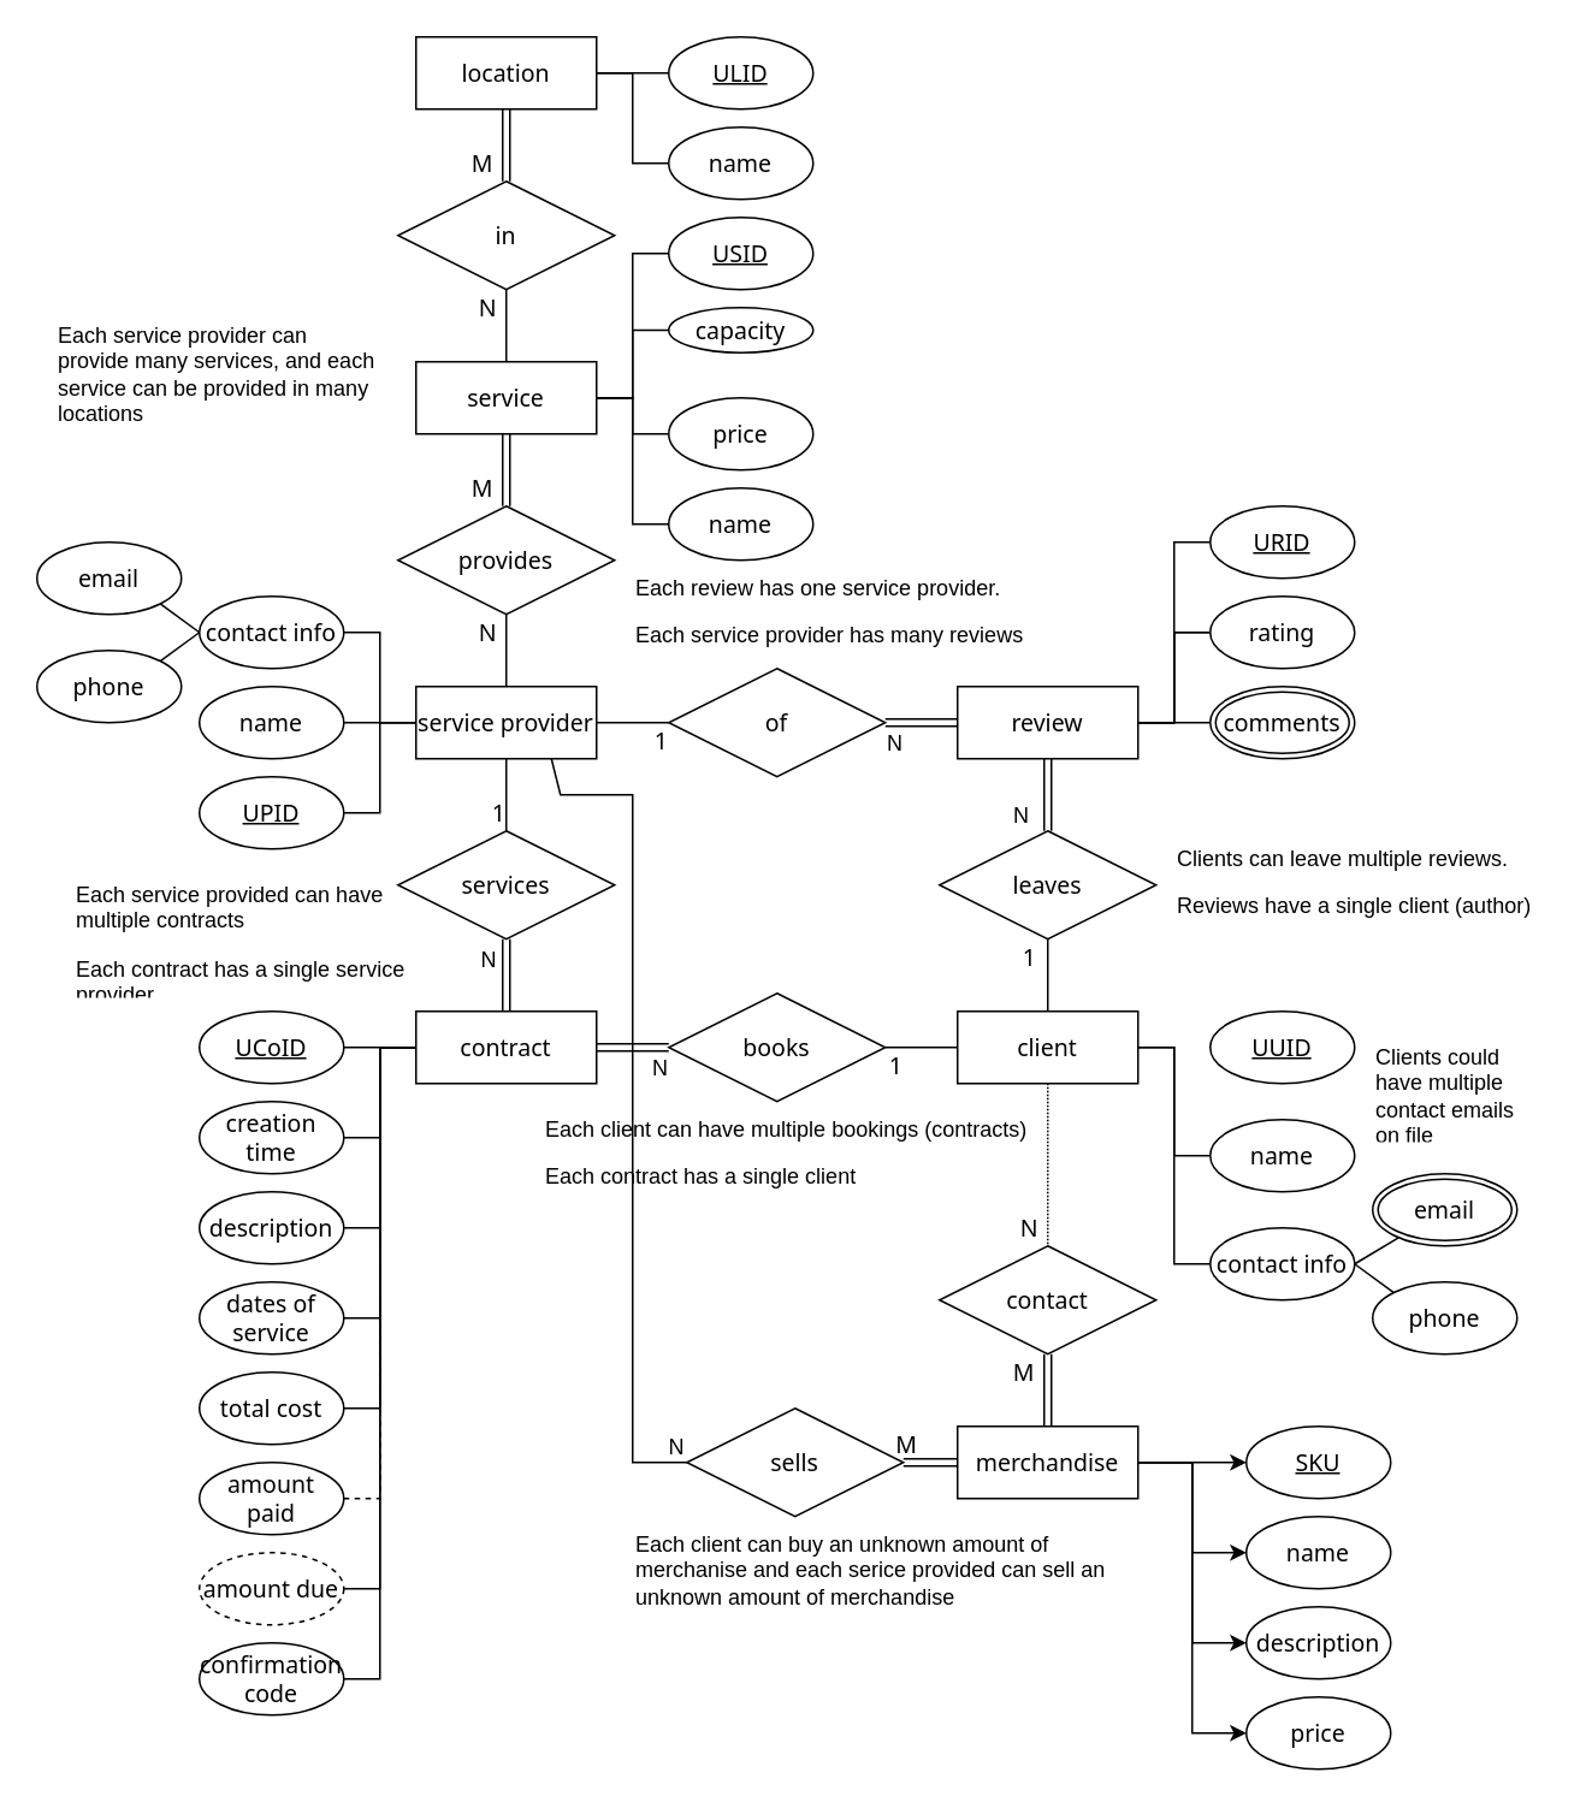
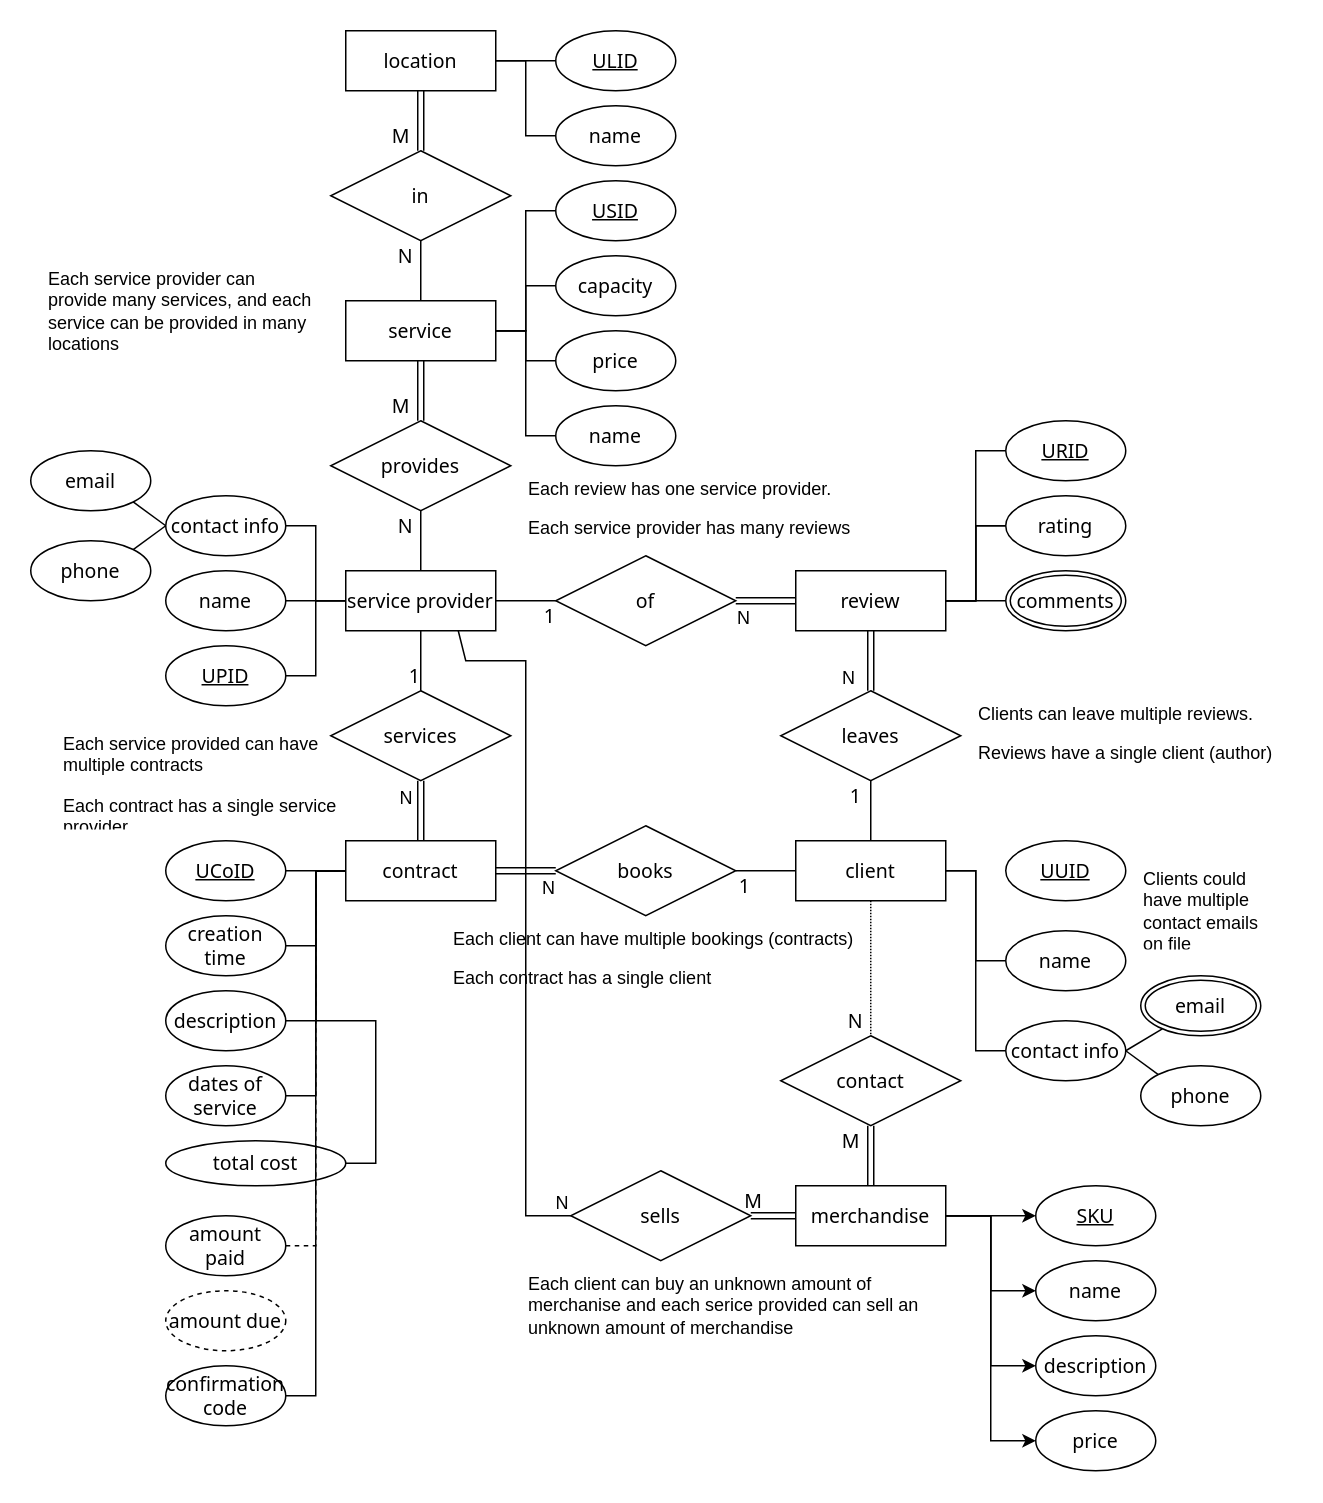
- <mxCell id="94" value="capacity" style="ellipse;whiteSpace=wrap;html=1;align=center;fontStyle=0;fontSize=13;fontFamily=Noto Sans;fontSource=https%3A%2F%2Ffonts.googleapis.com%2Fcss%3Ffamily%3DNoto%2BSans;" vertex="1" parent="1"><mxGeometry x="370" y="170" width="80" height="25" as="geometry" /></mxCell>
+ <mxCell id="94" value="capacity" style="ellipse;whiteSpace=wrap;html=1;align=center;fontStyle=0;fontSize=13;fontFamily=Noto Sans;fontSource=https%3A%2F%2Ffonts.googleapis.com%2Fcss%3Ffamily%3DNoto%2BSans;" vertex="1" parent="1"><mxGeometry x="370" y="170" width="80" height="40" as="geometry" /></mxCell>
- <mxCell id="28" value="total cost" style="ellipse;whiteSpace=wrap;html=1;align=center;fontSize=13;fontFamily=Noto Sans;fontSource=https%3A%2F%2Ffonts.googleapis.com%2Fcss%3Ffamily%3DNoto%2BSans;" vertex="1" parent="1"><mxGeometry x="110" y="760" width="80" height="40" as="geometry" /></mxCell>
+ <mxCell id="28" value="total cost" style="ellipse;whiteSpace=wrap;html=1;align=center;fontSize=13;fontFamily=Noto Sans;fontSource=https%3A%2F%2Ffonts.googleapis.com%2Fcss%3Ffamily%3DNoto%2BSans;" vertex="1" parent="1"><mxGeometry x="110" y="760" width="120" height="30" as="geometry" /></mxCell>
- <mxCell id="42" style="edgeStyle=orthogonalEdgeStyle;rounded=0;orthogonalLoop=1;jettySize=auto;html=1;entryX=0;entryY=0.5;entryDx=0;entryDy=0;endArrow=none;endFill=0;exitX=1;exitY=0.5;exitDx=0;exitDy=0;" edge="1" parent="1" source="30" target="23"><mxGeometry relative="1" as="geometry"><mxPoint x="149" y="619" as="sourcePoint" /><mxPoint x="239" y="599" as="targetPoint" /></mxGeometry></mxCell>
